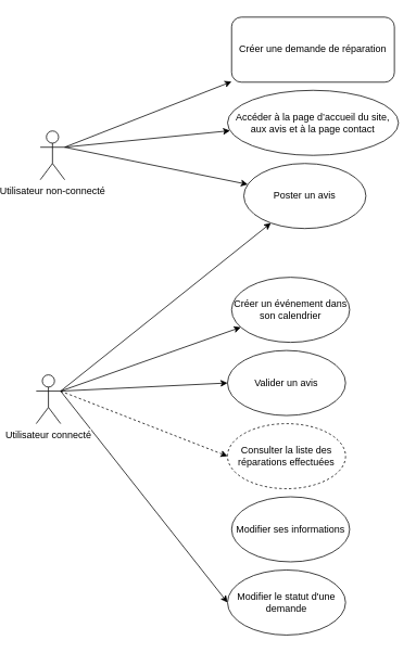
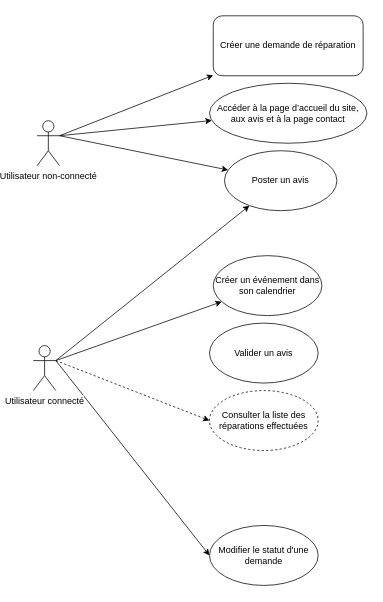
- <mxCell id="3" style="edgeStyle=none;rounded=0;orthogonalLoop=1;jettySize=auto;html=1;exitX=1;exitY=0.333;exitDx=0;exitDy=0;exitPerimeter=0;entryX=0;entryY=0.5;entryDx=0;entryDy=0;" parent="1" source="7" target="16" edge="1"><mxGeometry relative="1" as="geometry" /></mxCell>
- <mxCell id="18" value="Modifier ses informations" style="ellipse;whiteSpace=wrap;html=1;" parent="1" vertex="1"><mxGeometry x="260" y="610" width="145" height="80" as="geometry" /></mxCell>
